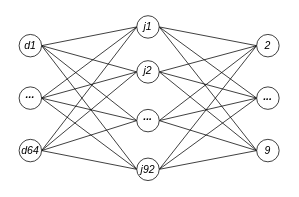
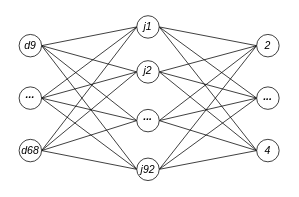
- <mxCell id="17" value="&lt;span style=&quot;font-size: 14px;&quot;&gt;&lt;i style=&quot;font-size: 14px;&quot;&gt;d1&lt;/i&gt;&lt;/span&gt;" style="text;html=1;strokeColor=none;fillColor=none;align=center;verticalAlign=middle;whiteSpace=wrap;rounded=0;sketch=0;fontSize=14;" vertex="1" parent="1"><mxGeometry x="20" y="50" width="40" height="20" as="geometry" /></mxCell>
+ <mxCell id="17" value="&lt;span style=&quot;font-size: 14px;&quot;&gt;&lt;i style=&quot;font-size: 14px;&quot;&gt;d9&lt;/i&gt;&lt;/span&gt;" style="text;html=1;strokeColor=none;fillColor=none;align=center;verticalAlign=middle;whiteSpace=wrap;rounded=0;sketch=0;fontSize=14;" vertex="1" parent="1"><mxGeometry x="20" y="50" width="40" height="20" as="geometry" /></mxCell>
- <mxCell id="18" value="&lt;span style=&quot;font-size: 14px&quot;&gt;&lt;i style=&quot;font-size: 14px&quot;&gt;d64&lt;/i&gt;&lt;/span&gt;" style="text;html=1;strokeColor=none;fillColor=none;align=center;verticalAlign=middle;whiteSpace=wrap;rounded=0;sketch=0;fontSize=14;" vertex="1" parent="1"><mxGeometry x="20" y="190" width="40" height="20" as="geometry" /></mxCell>
+ <mxCell id="18" value="&lt;span style=&quot;font-size: 14px&quot;&gt;&lt;i style=&quot;font-size: 14px&quot;&gt;d68&lt;/i&gt;&lt;/span&gt;" style="text;html=1;strokeColor=none;fillColor=none;align=center;verticalAlign=middle;whiteSpace=wrap;rounded=0;sketch=0;fontSize=14;" vertex="1" parent="1"><mxGeometry x="20" y="190" width="40" height="20" as="geometry" /></mxCell>
- <mxCell id="45" value="&lt;span style=&quot;font-size: 14px&quot;&gt;&lt;i style=&quot;font-size: 14px&quot;&gt;9&lt;/i&gt;&lt;/span&gt;" style="text;html=1;strokeColor=none;fillColor=none;align=center;verticalAlign=middle;whiteSpace=wrap;rounded=0;sketch=0;fontSize=14;" vertex="1" parent="1"><mxGeometry x="337" y="190" width="40" height="20" as="geometry" /></mxCell>
+ <mxCell id="45" value="&lt;span style=&quot;font-size: 14px&quot;&gt;&lt;i style=&quot;font-size: 14px&quot;&gt;4&lt;/i&gt;&lt;/span&gt;" style="text;html=1;strokeColor=none;fillColor=none;align=center;verticalAlign=middle;whiteSpace=wrap;rounded=0;sketch=0;fontSize=14;" vertex="1" parent="1"><mxGeometry x="337" y="190" width="40" height="20" as="geometry" /></mxCell>
